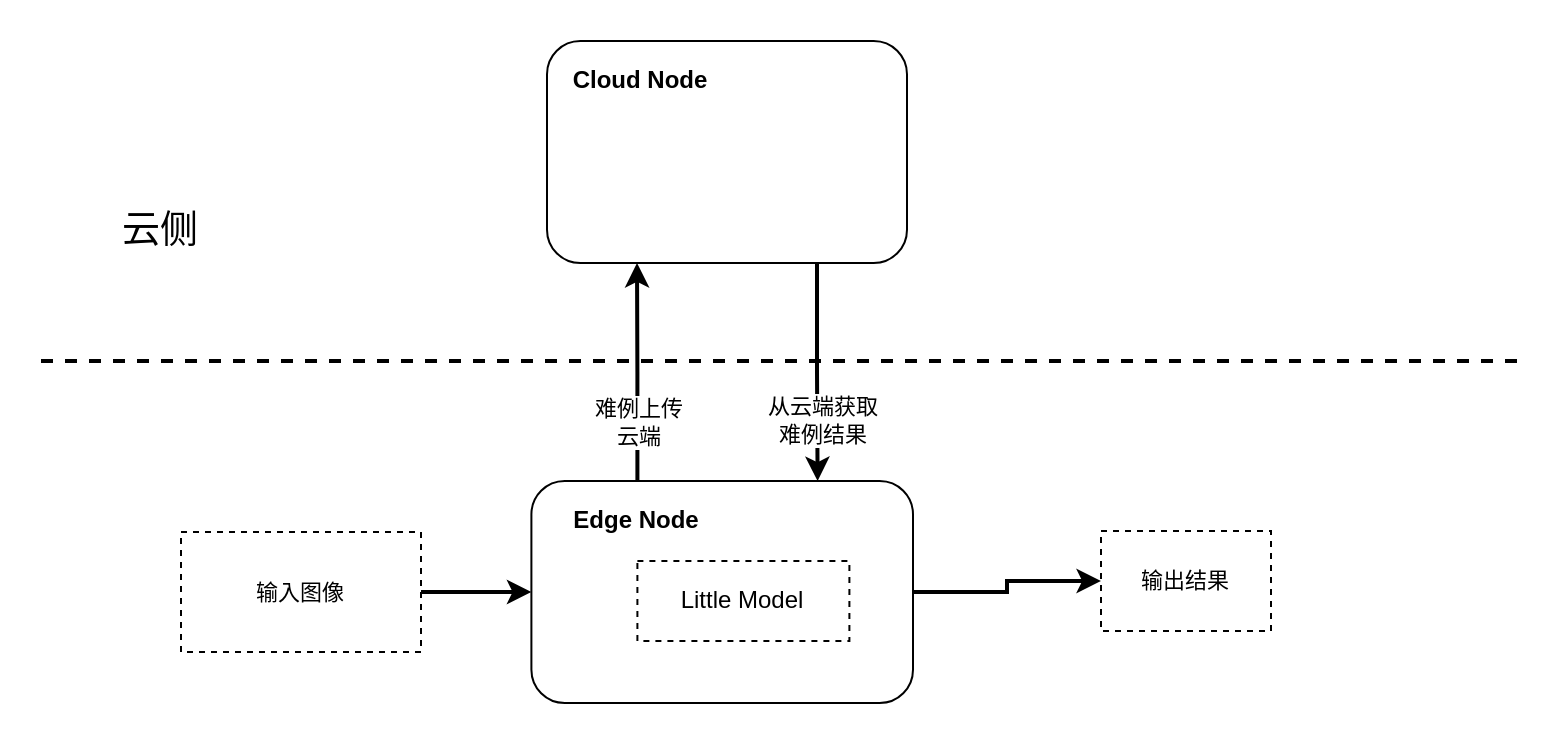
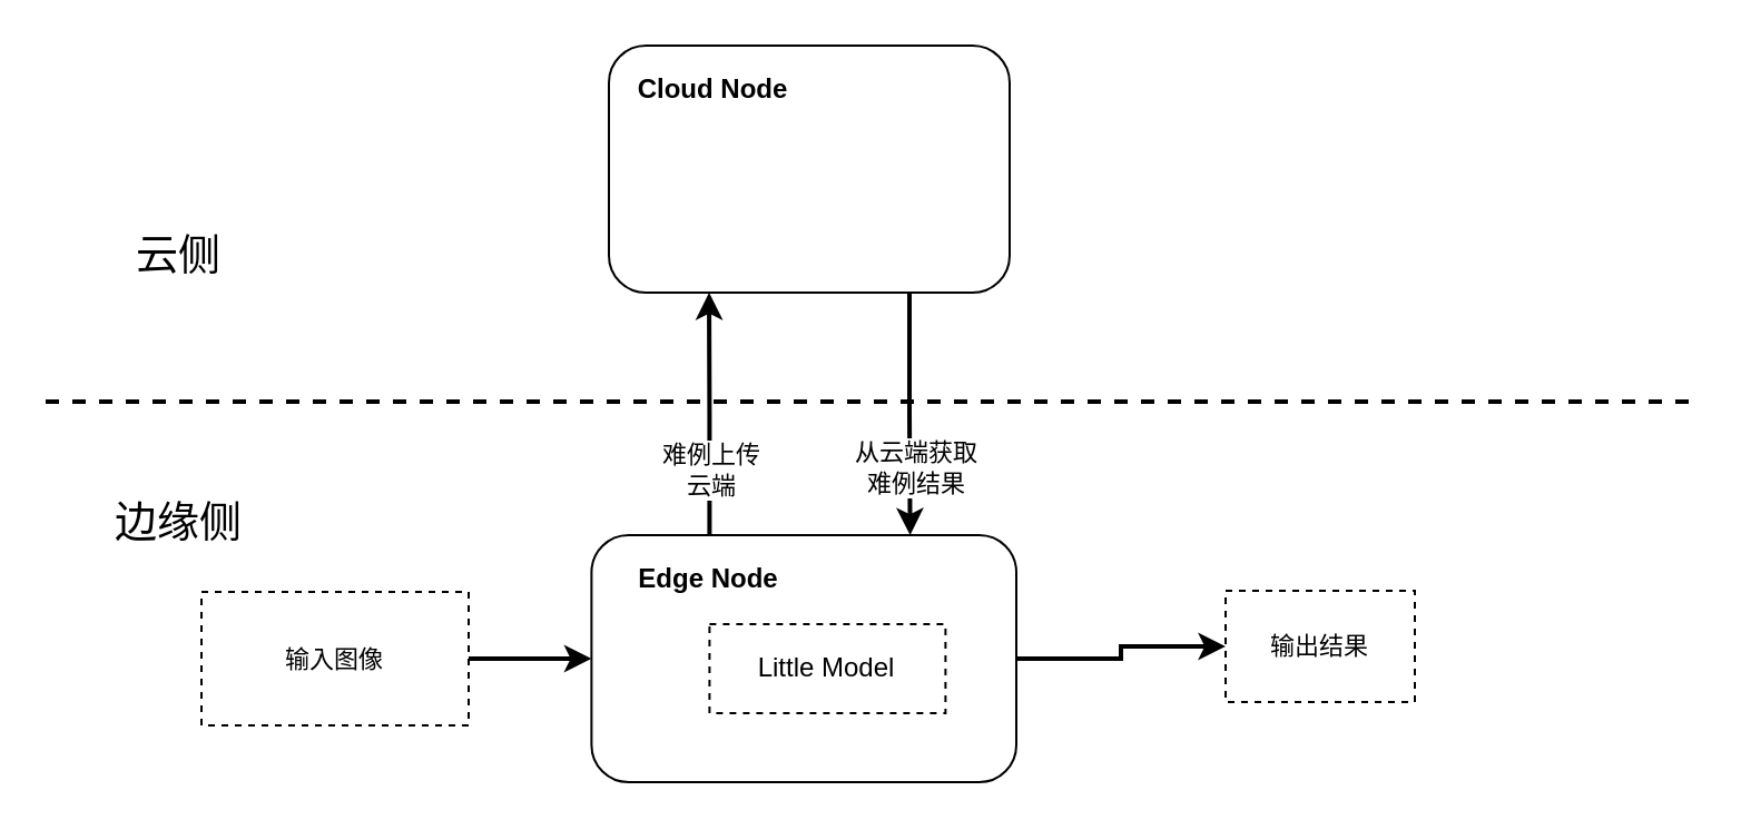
+ <mxCell id="4" value="&lt;font style=&quot;font-size: 19px;&quot;&gt;边缘侧&lt;/font&gt;" style="text;html=1;strokeColor=none;fillColor=none;align=center;verticalAlign=middle;whiteSpace=wrap;rounded=0;dashed=1;" vertex="1" parent="1"><mxGeometry x="50" y="220" width="60" height="30" as="geometry" /></mxCell>
